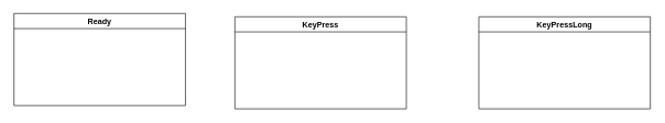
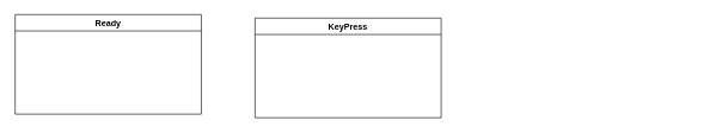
- <mxCell id="4" value="KeyPressLong" style="swimlane;whiteSpace=wrap;html=1;" vertex="1" parent="1"><mxGeometry x="725" y="25" width="260" height="140" as="geometry" /></mxCell>
